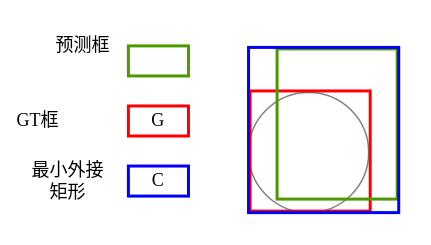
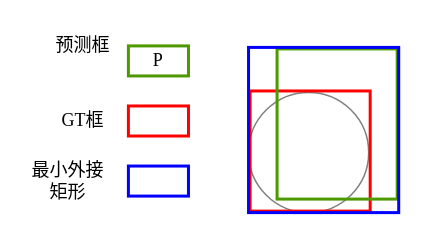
+ <mxCell id="12" value="P" style="text;html=1;strokeColor=none;fillColor=none;align=center;verticalAlign=middle;whiteSpace=wrap;rounded=0;fontFamily=Source Sans Pro;fontSource=https%3A%2F%2Ffonts.googleapis.com%2Fcss%3Ffamily%3DSource%2BSans%2BPro;" vertex="1" parent="1"><mxGeometry x="85" y="30" width="40" height="20" as="geometry" /></mxCell>
- <mxCell id="10" value="&lt;font face=&quot;Source Sans Pro&quot; data-font-src=&quot;https://fonts.googleapis.com/css?family=Source+Sans+Pro&quot;&gt;GT&lt;/font&gt;框" style="text;html=1;strokeColor=none;fillColor=none;align=center;verticalAlign=middle;whiteSpace=wrap;rounded=0;fontFamily=Noto Sans SC;fontSource=https%3A%2F%2Ffonts.googleapis.com%2Fcss%3Ffamily%3DNoto%2BSans%2BSC;" vertex="1" parent="1"><mxGeometry x="5" y="70" width="40" height="20" as="geometry" /></mxCell>
+ <mxCell id="10" value="&lt;font face=&quot;Source Sans Pro&quot; data-font-src=&quot;https://fonts.googleapis.com/css?family=Source+Sans+Pro&quot;&gt;GT&lt;/font&gt;框" style="text;html=1;strokeColor=none;fillColor=none;align=center;verticalAlign=middle;whiteSpace=wrap;rounded=0;fontFamily=Noto Sans SC;fontSource=https%3A%2F%2Ffonts.googleapis.com%2Fcss%3Ffamily%3DNoto%2BSans%2BSC;" vertex="1" parent="1"><mxGeometry x="35" y="70" width="40" height="20" as="geometry" /></mxCell>
- <mxCell id="13" value="G" style="text;html=1;strokeColor=none;fillColor=none;align=center;verticalAlign=middle;whiteSpace=wrap;rounded=0;fontFamily=Source Sans Pro;fontSource=https%3A%2F%2Ffonts.googleapis.com%2Fcss%3Ffamily%3DSource%2BSans%2BPro;" vertex="1" parent="1"><mxGeometry x="85" y="70" width="40" height="20" as="geometry" /></mxCell>
- <mxCell id="14" value="C" style="text;html=1;strokeColor=none;fillColor=none;align=center;verticalAlign=middle;whiteSpace=wrap;rounded=0;fontFamily=Source Sans Pro;fontSource=https%3A%2F%2Ffonts.googleapis.com%2Fcss%3Ffamily%3DSource%2BSans%2BPro;" vertex="1" parent="1"><mxGeometry x="85" y="110" width="40" height="20" as="geometry" /></mxCell>
